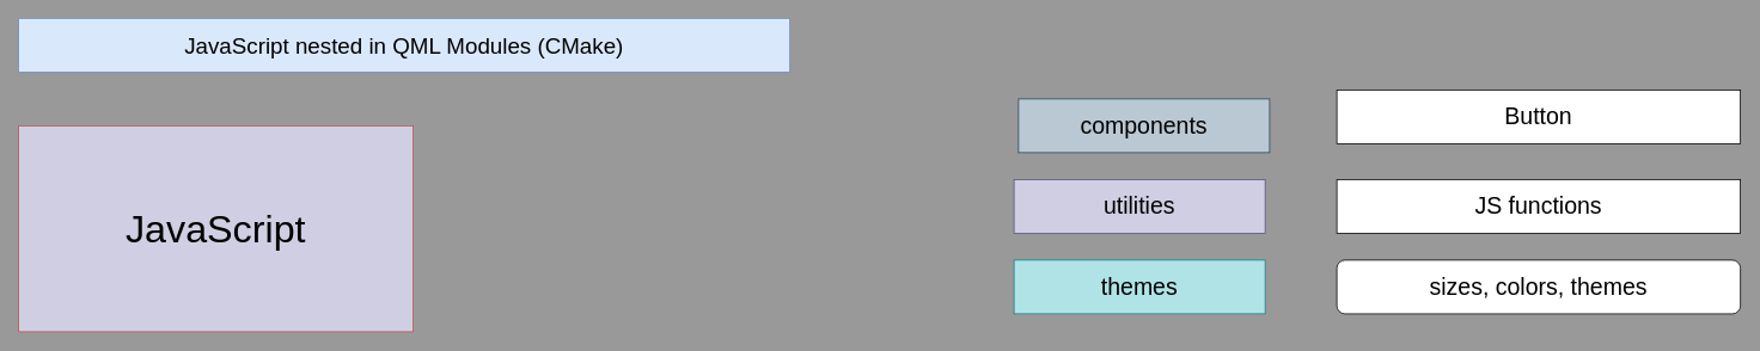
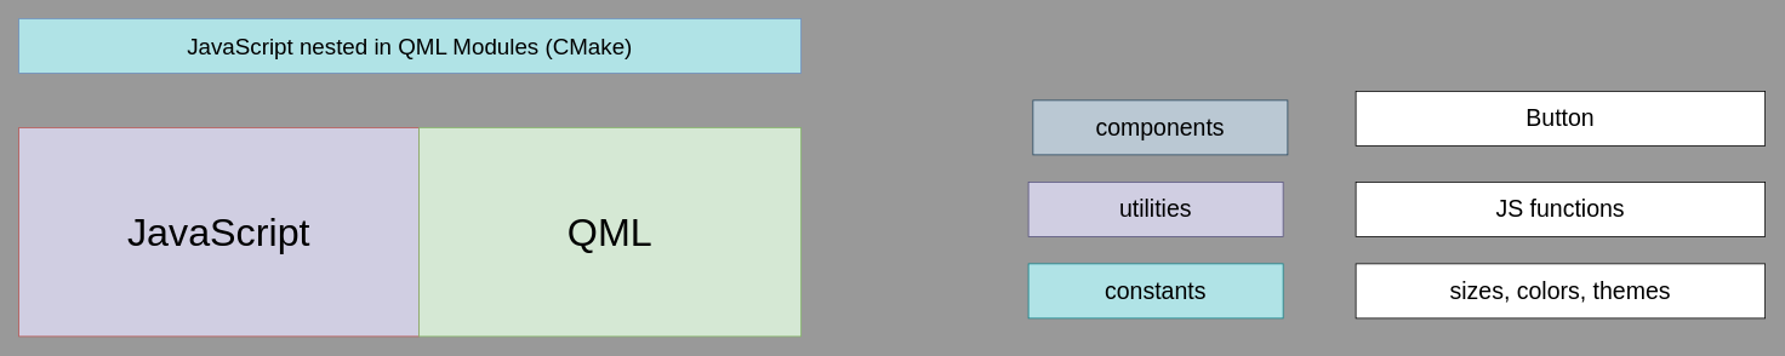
- <mxCell id="2" value="JavaScript nested in QML Modules (CMake)" style="rounded=0;whiteSpace=wrap;html=1;fontSize=25;fillColor=#dae8fc;strokeColor=#6c8ebf;" parent="1" vertex="1"><mxGeometry x="20" y="20" width="860" height="60" as="geometry" /></mxCell>
+ <mxCell id="2" value="JavaScript nested in QML Modules (CMake)" style="rounded=0;whiteSpace=wrap;html=1;fontSize=25;fillColor=#b0e3e6;strokeColor=#6c8ebf;" parent="1" vertex="1"><mxGeometry x="20" y="20" width="860" height="60" as="geometry" /></mxCell>
+ <mxCell id="4" value="QML" style="rounded=0;whiteSpace=wrap;html=1;fontSize=43;fillColor=#d5e8d4;strokeColor=#82b366;" parent="1" vertex="1"><mxGeometry x="460" y="140" width="420" height="230" as="geometry" /></mxCell>
- <mxCell id="7" value="themes" style="rounded=0;whiteSpace=wrap;html=1;fontSize=26;fillColor=#b0e3e6;strokeColor=#0e8088;" vertex="1" parent="1"><mxGeometry x="1130" y="290" width="280" height="60" as="geometry" /></mxCell>
+ <mxCell id="7" value="constants" style="rounded=0;whiteSpace=wrap;html=1;fontSize=26;fillColor=#b0e3e6;strokeColor=#0e8088;" vertex="1" parent="1"><mxGeometry x="1130" y="290" width="280" height="60" as="geometry" /></mxCell>
- <mxCell id="10" value="sizes, colors, themes" style="whiteSpace=wrap;html=1;fontSize=26;rounded=1;" vertex="1" parent="1"><mxGeometry x="1490" y="290" width="450" height="60" as="geometry" /></mxCell>
+ <mxCell id="10" value="sizes, colors, themes" style="rounded=0;whiteSpace=wrap;html=1;fontSize=26;" vertex="1" parent="1"><mxGeometry x="1490" y="290" width="450" height="60" as="geometry" /></mxCell>
